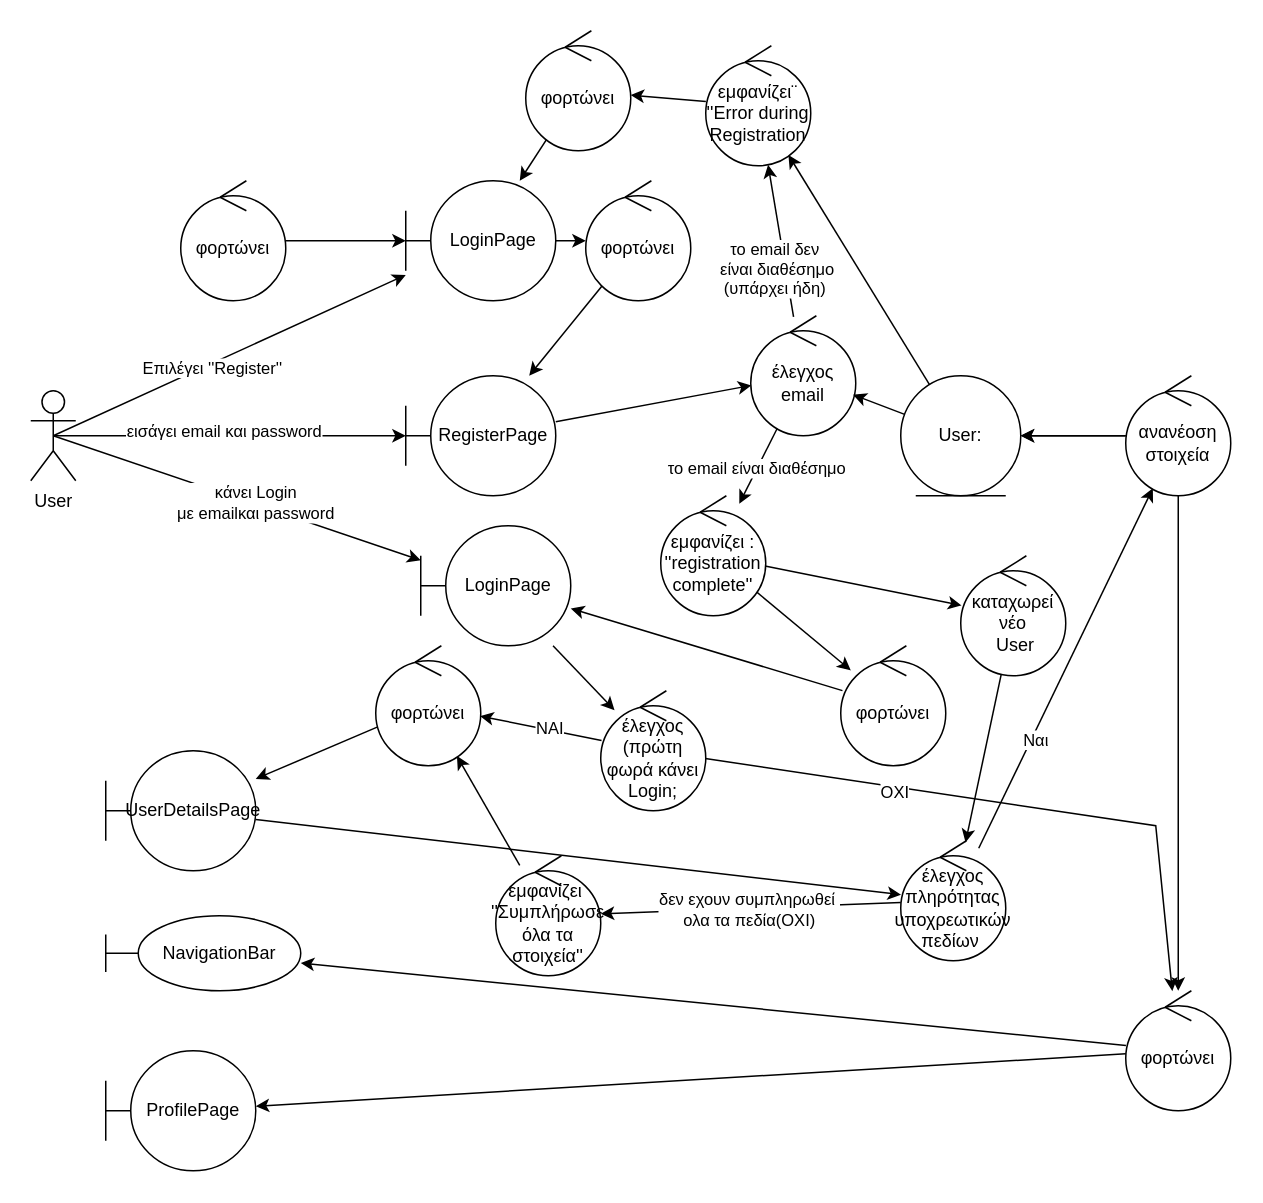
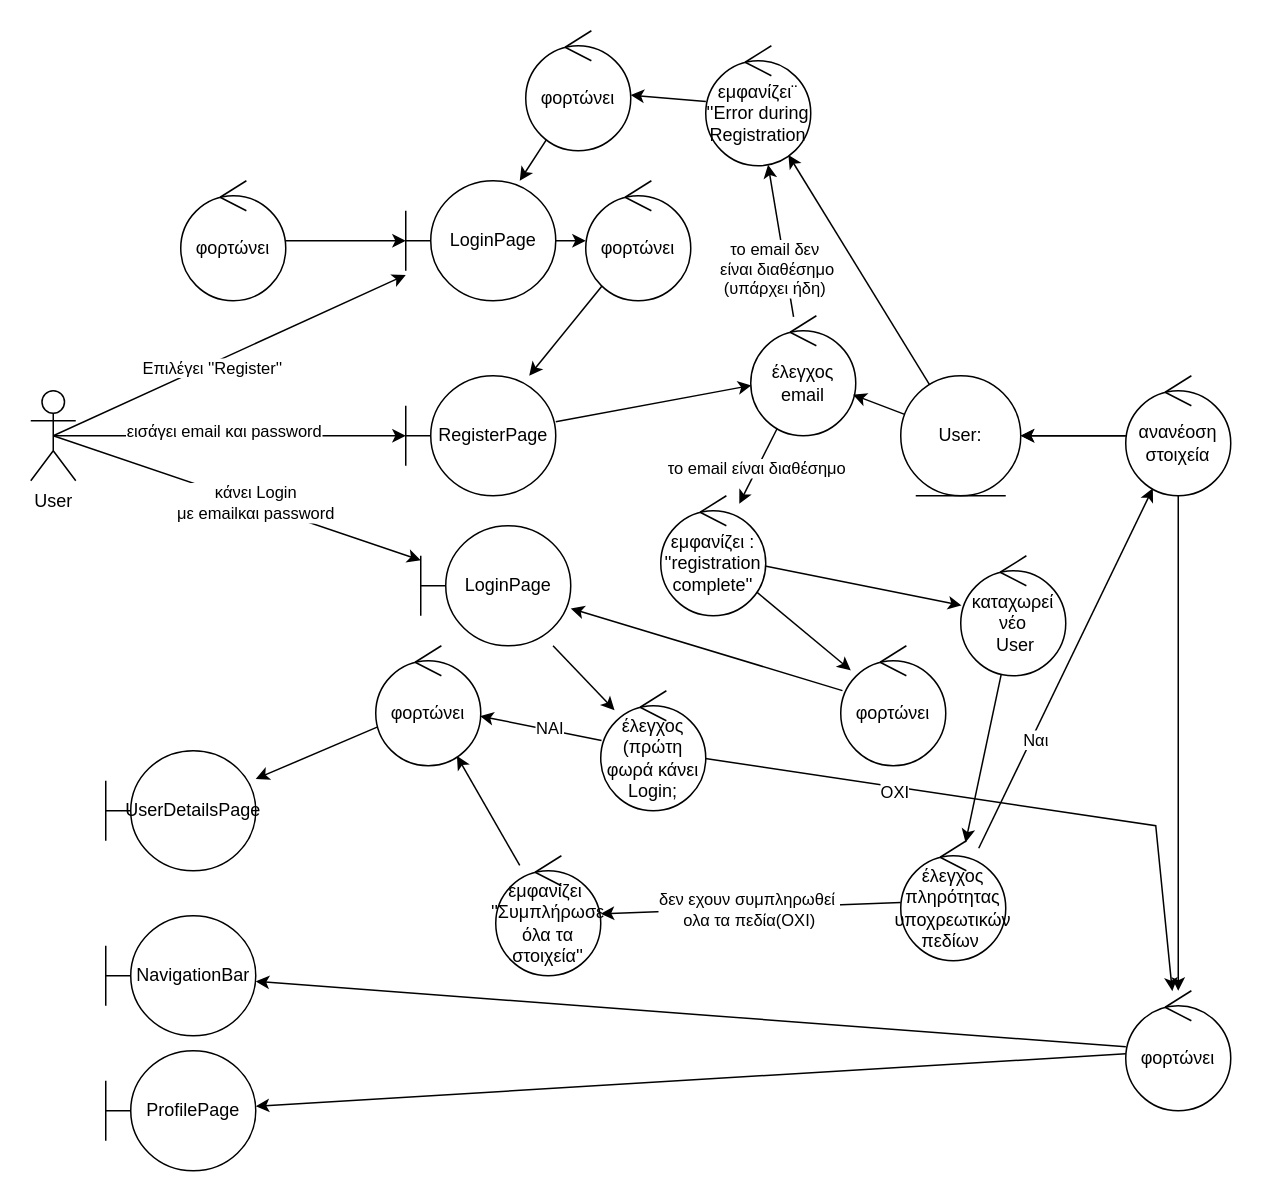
- <mxCell id="21" value="" style="edgeStyle=none;rounded=0;orthogonalLoop=1;jettySize=auto;html=1;" parent="1" source="22" target="29" edge="1"><mxGeometry relative="1" as="geometry" /></mxCell>
- <mxCell id="50" value="NavigationBar" style="shape=umlBoundary;whiteSpace=wrap;html=1;" parent="1" vertex="1"><mxGeometry x="70" y="610" width="130" height="50" as="geometry" /></mxCell>
+ <mxCell id="50" value="NavigationBar" style="shape=umlBoundary;whiteSpace=wrap;html=1;" parent="1" vertex="1"><mxGeometry x="70" y="610" width="100" height="80" as="geometry" /></mxCell>
